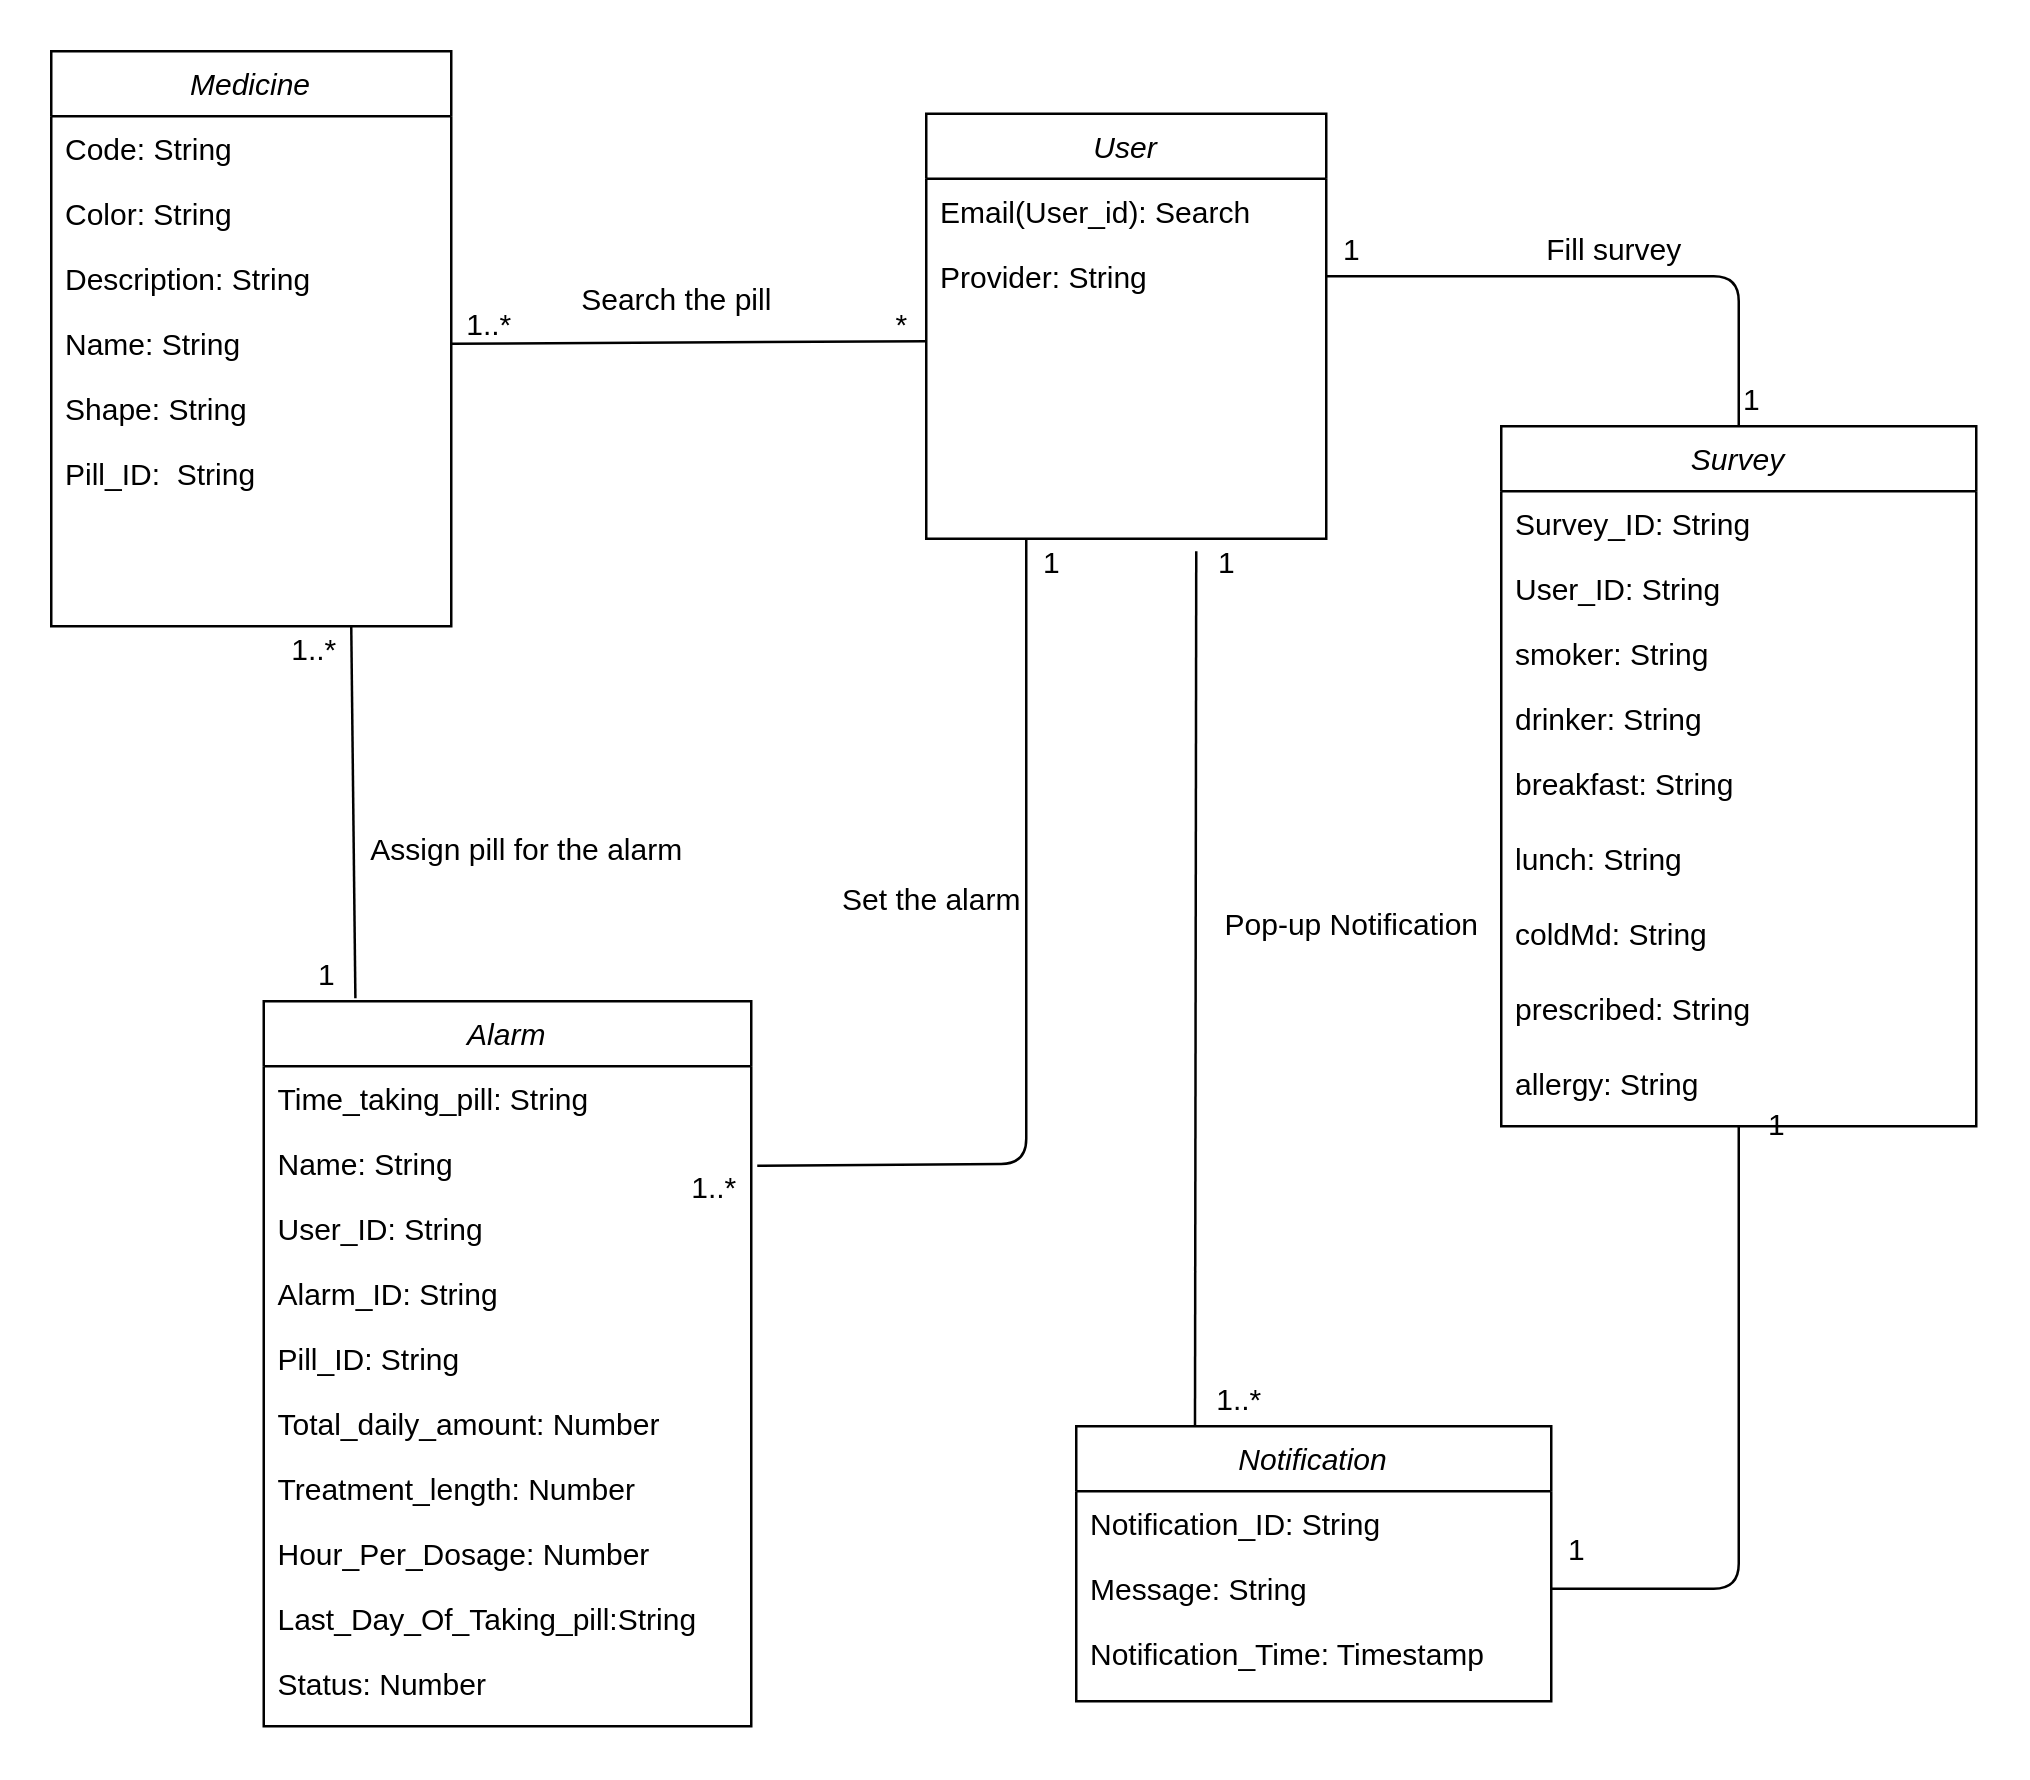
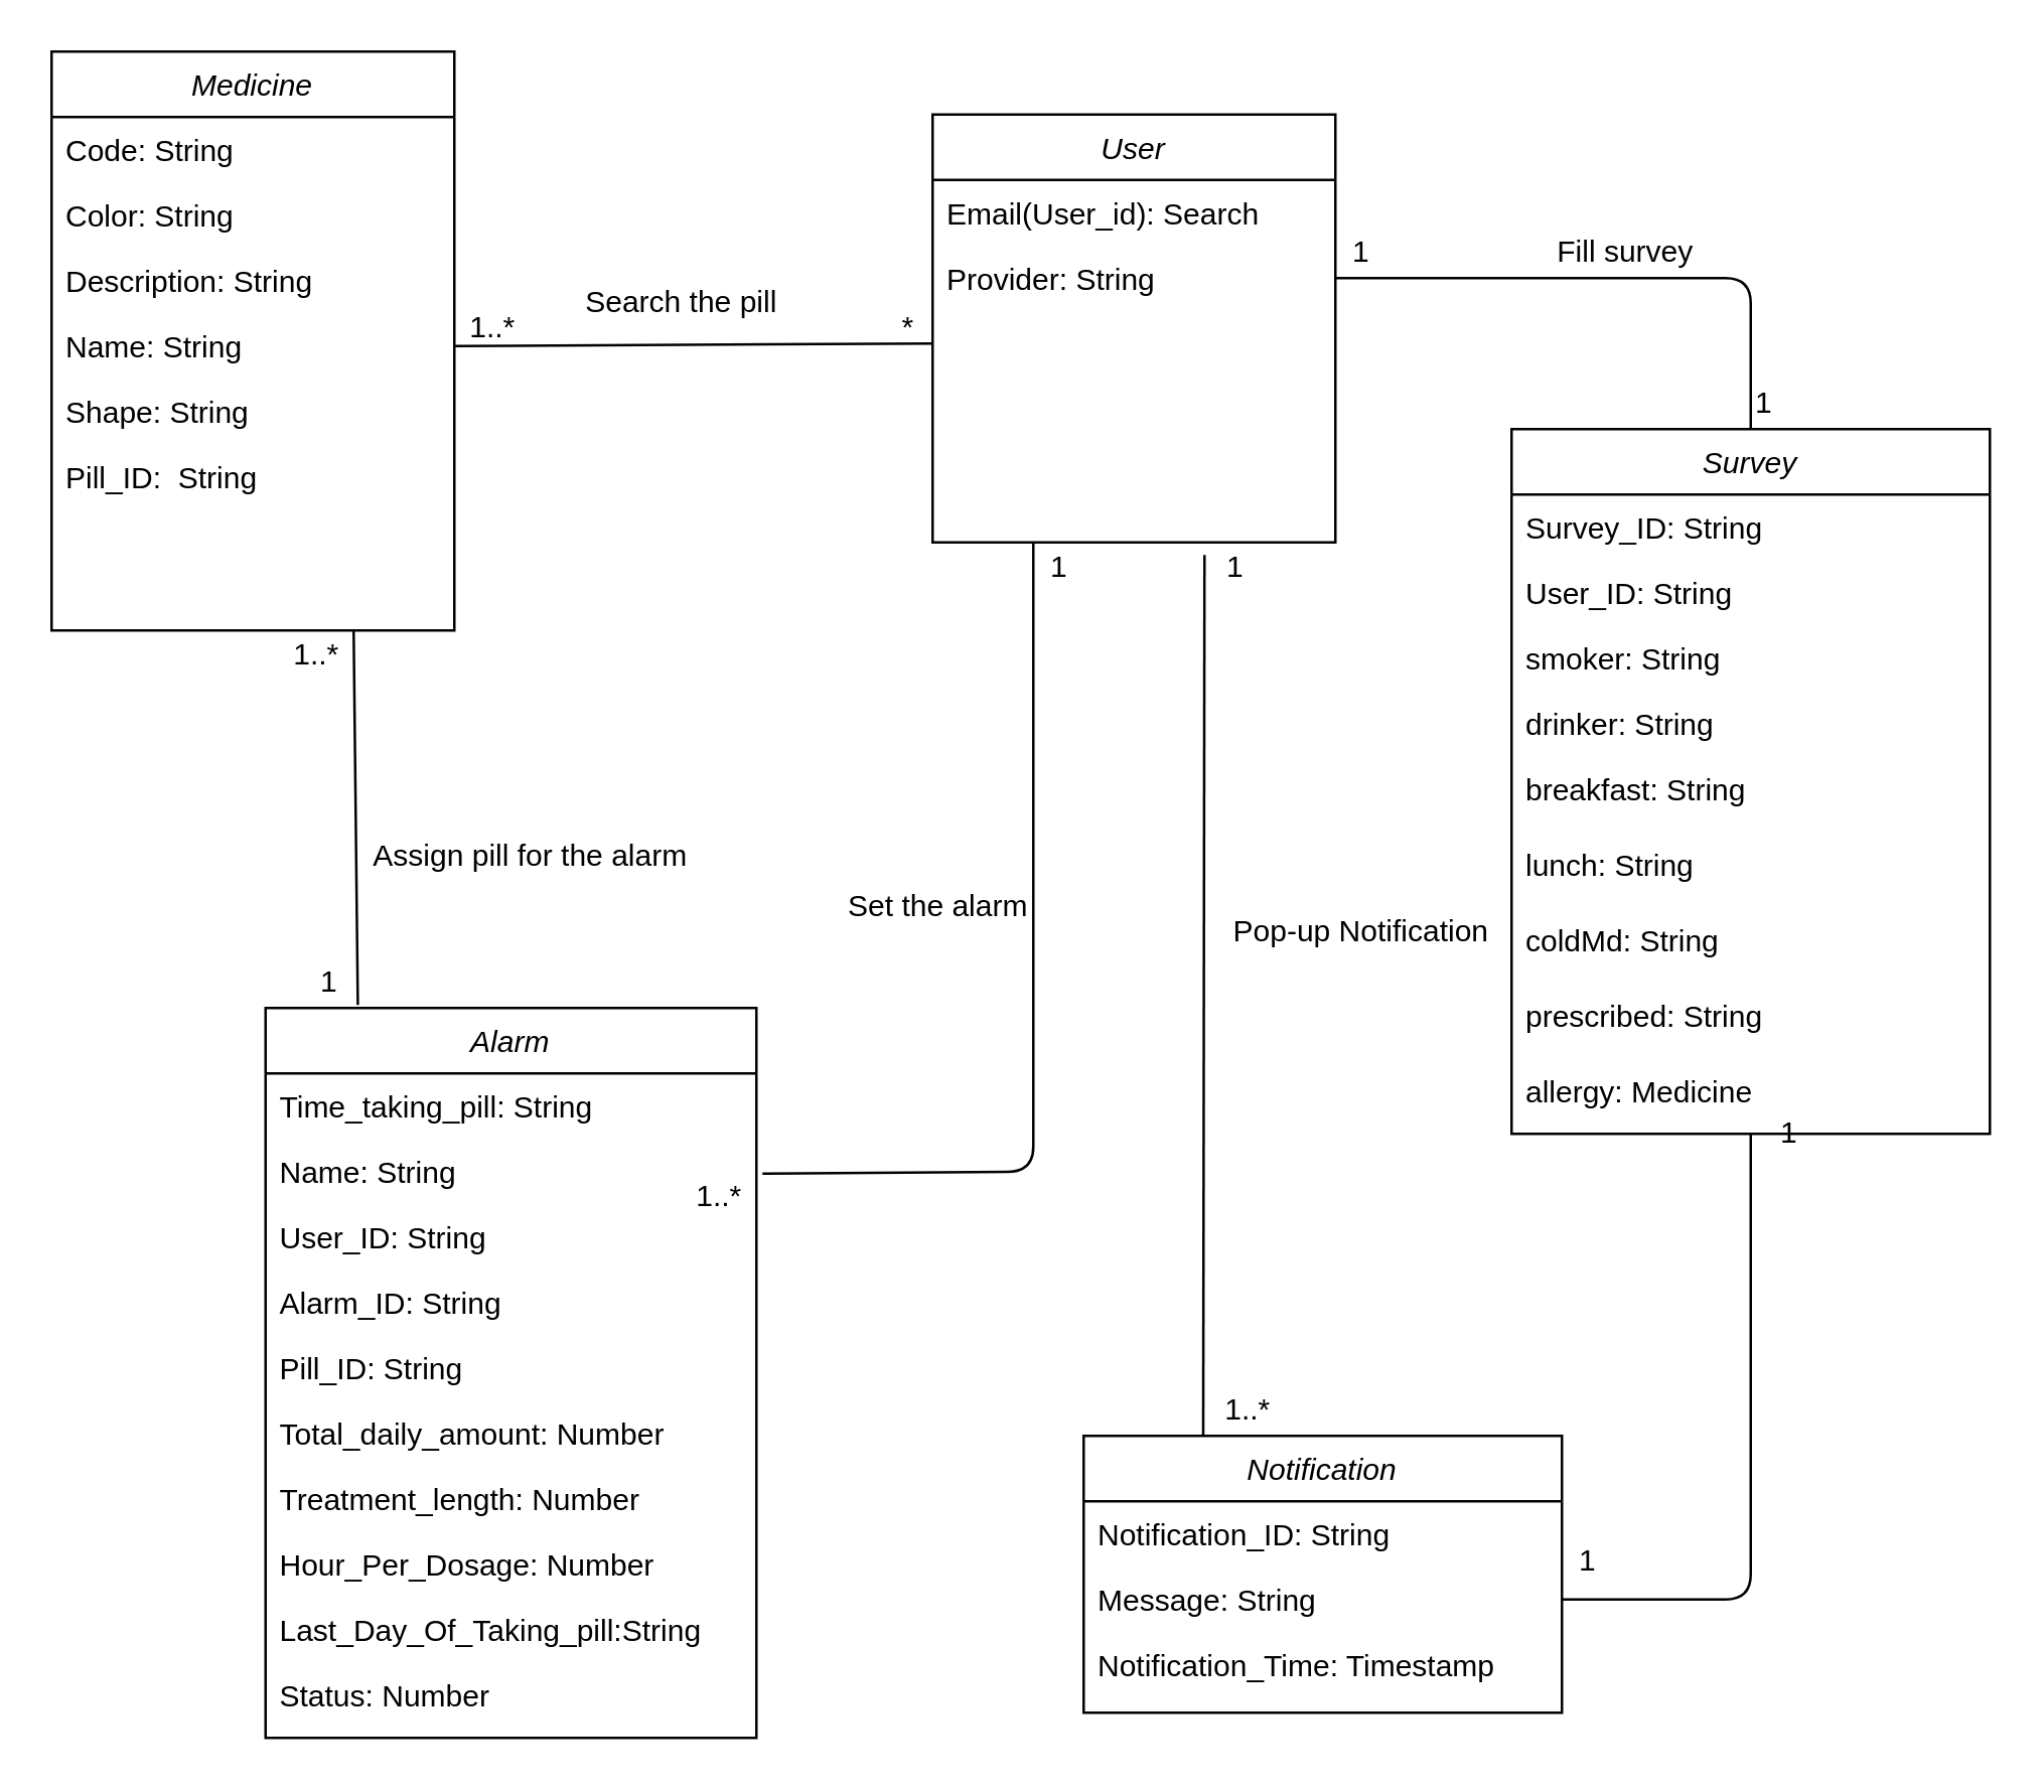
- <mxCell id="52" value="allergy: String" style="text;align=left;verticalAlign=top;spacingLeft=4;spacingRight=4;overflow=hidden;rotatable=0;points=[[0,0.5],[1,0.5]];portConstraint=eastwest;rounded=0;shadow=0;html=0;" parent="43" vertex="1"><mxGeometry y="250" width="190" height="30" as="geometry" /></mxCell>
+ <mxCell id="52" value="allergy: Medicine" style="text;align=left;verticalAlign=top;spacingLeft=4;spacingRight=4;overflow=hidden;rotatable=0;points=[[0,0.5],[1,0.5]];portConstraint=eastwest;rounded=0;shadow=0;html=0;" parent="43" vertex="1"><mxGeometry y="250" width="190" height="30" as="geometry" /></mxCell>
